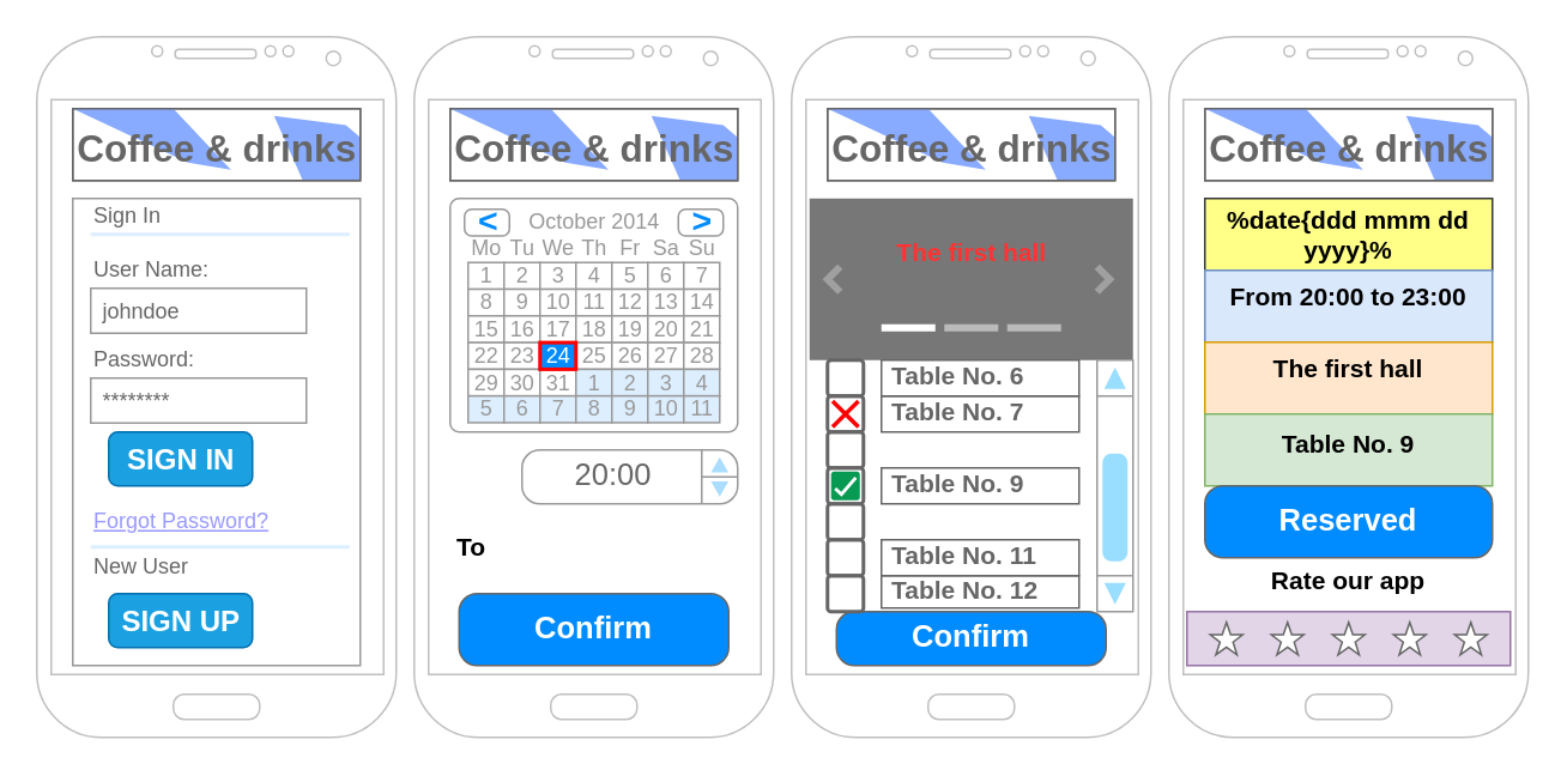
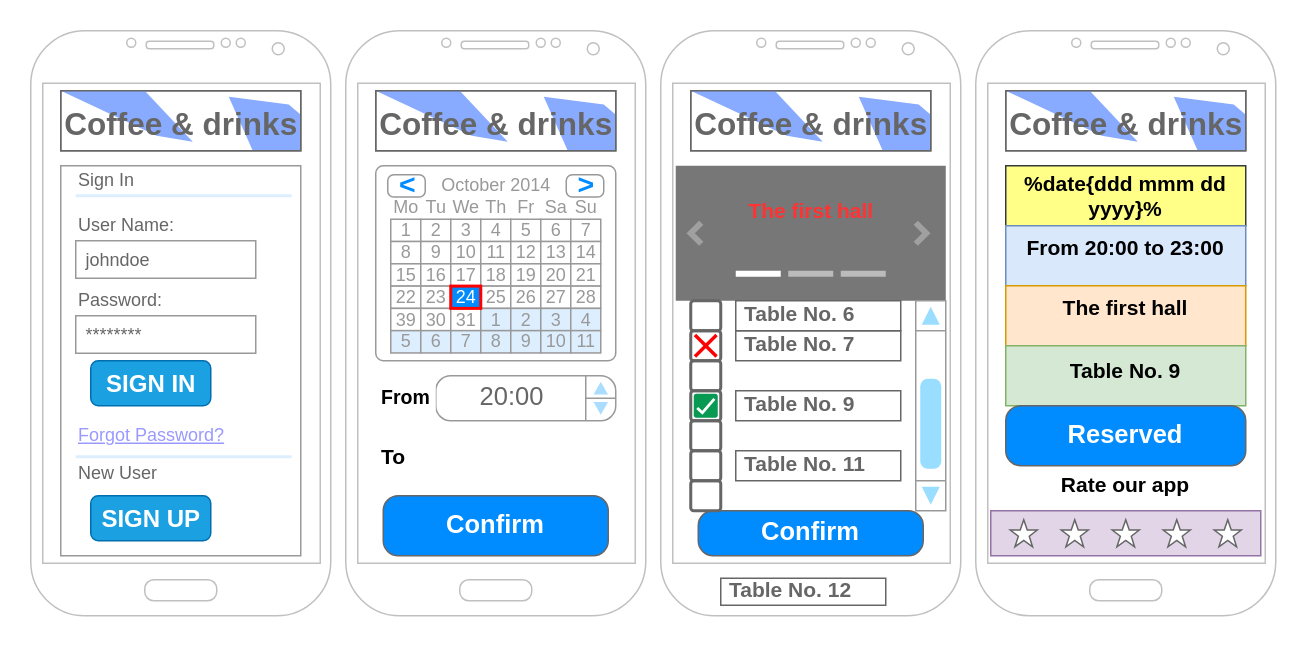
- <mxCell id="65" value="29" style="strokeWidth=1;shadow=0;dashed=0;align=center;html=1;shape=mxgraph.mockup.forms.rrect;rSize=0;strokeColor=#999999;fontColor=#999999;" vertex="1" parent="27"><mxGeometry x="10" y="95.086" width="20" height="14.857" as="geometry" /></mxCell>
+ <mxCell id="65" value="39" style="strokeWidth=1;shadow=0;dashed=0;align=center;html=1;shape=mxgraph.mockup.forms.rrect;rSize=0;strokeColor=#999999;fontColor=#999999;" vertex="1" parent="27"><mxGeometry x="10" y="95.086" width="20" height="14.857" as="geometry" /></mxCell>
+ <mxCell id="82" value="&lt;font style=&quot;font-size: 13px;&quot; color=&quot;#000000&quot;&gt;From&lt;/font&gt;" style="strokeWidth=1;shadow=0;dashed=0;align=center;html=1;shape=mxgraph.mockup.text.textBox;fontColor=#666666;align=left;fontSize=17;spacingLeft=2;spacingTop=-3;whiteSpace=wrap;strokeColor=none;mainText=;fontStyle=1" vertex="1" parent="1"><mxGeometry x="250" y="250" width="40" height="30" as="geometry" /></mxCell>
- <mxCell id="97" value="&lt;b style=&quot;font-size: 16px;&quot;&gt;&lt;font style=&quot;font-size: 14px;&quot;&gt;Table No. 12&lt;br&gt;&lt;/font&gt;&lt;/b&gt;" style="strokeWidth=1;shadow=0;dashed=0;align=center;html=1;shape=mxgraph.mockup.text.textBox;fontColor=#666666;align=left;fontSize=17;spacingLeft=4;spacingTop=-3;whiteSpace=wrap;strokeColor=#666666;mainText=" vertex="1" parent="1"><mxGeometry x="490" y="320" width="110" height="18" as="geometry" /></mxCell>
+ <mxCell id="97" value="&lt;b style=&quot;font-size: 16px;&quot;&gt;&lt;font style=&quot;font-size: 14px;&quot;&gt;Table No. 12&lt;br&gt;&lt;/font&gt;&lt;/b&gt;" style="strokeWidth=1;shadow=0;dashed=0;align=center;html=1;shape=mxgraph.mockup.text.textBox;fontColor=#666666;align=left;fontSize=17;spacingLeft=4;spacingTop=-3;whiteSpace=wrap;strokeColor=#666666;mainText=" vertex="1" parent="1"><mxGeometry x="480" y="385" width="110" height="18" as="geometry" /></mxCell>
